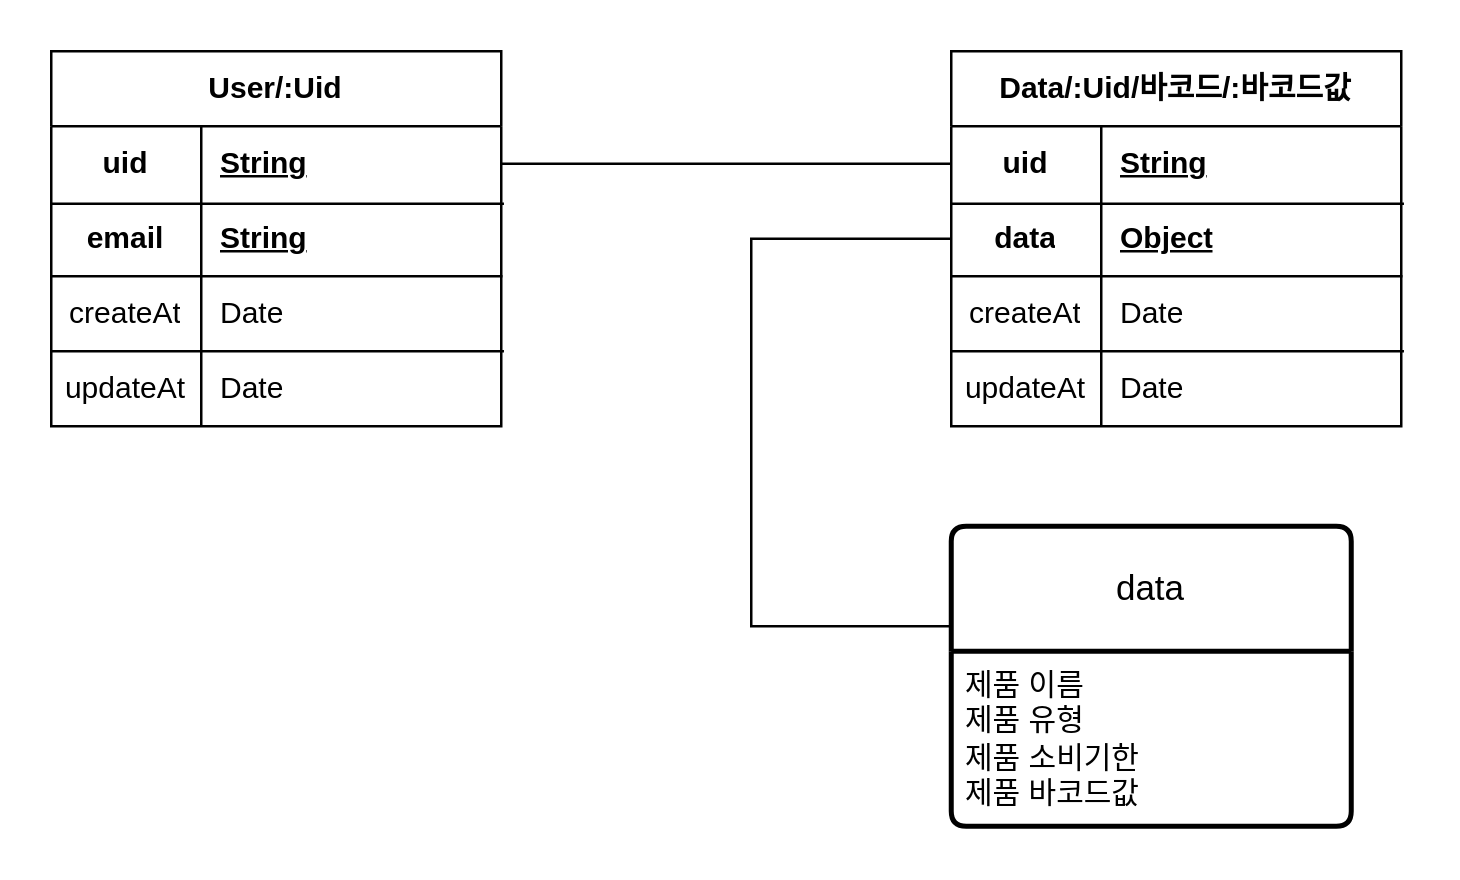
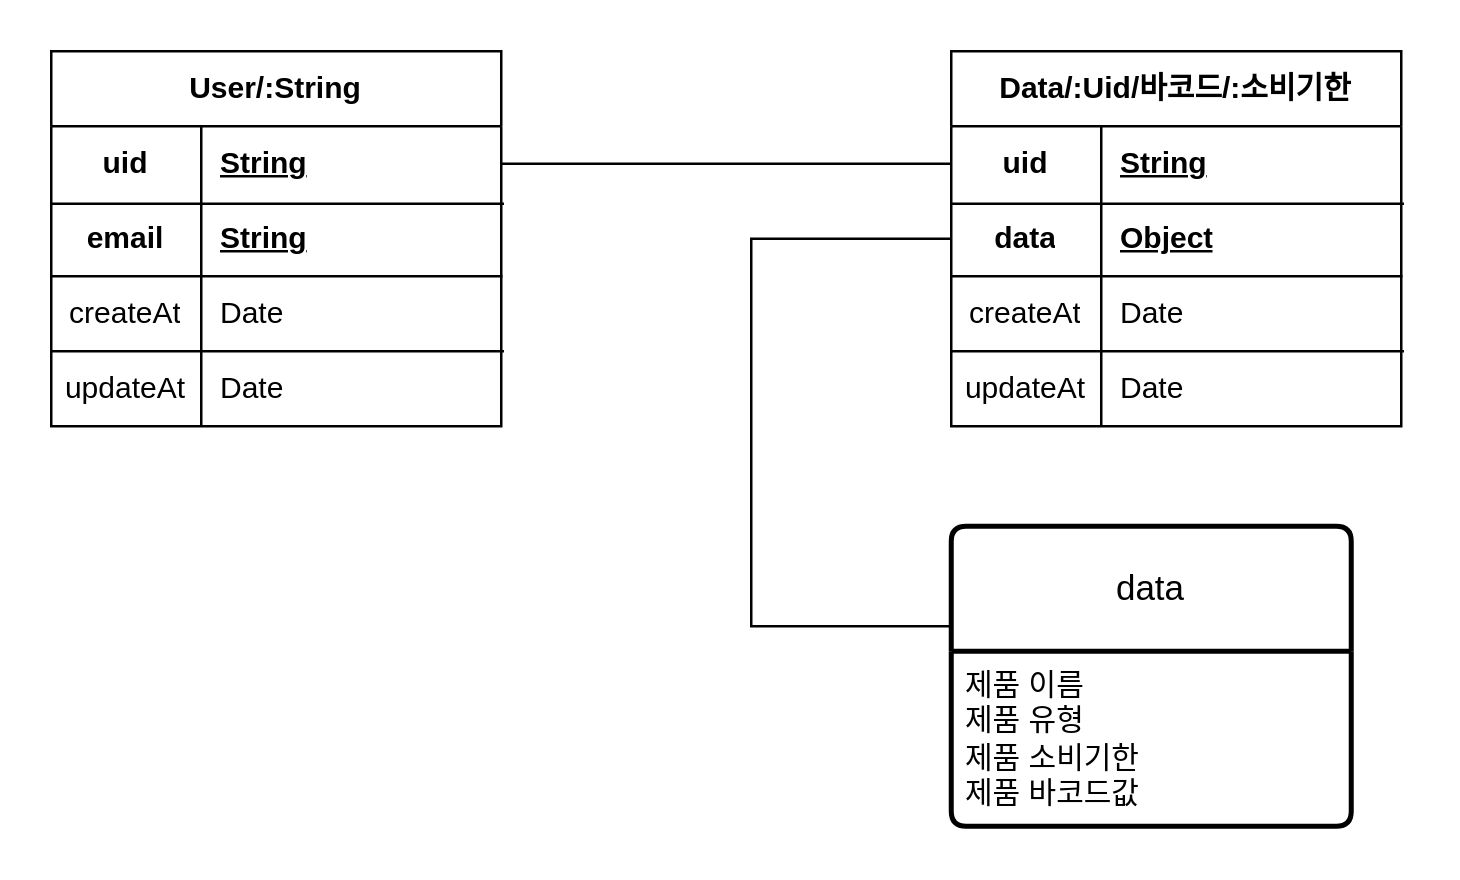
- <mxCell id="2" value="User/:Uid" style="shape=table;startSize=30;container=1;collapsible=1;childLayout=tableLayout;fixedRows=1;rowLines=0;fontStyle=1;align=center;resizeLast=1;html=1;whiteSpace=wrap;" vertex="1" parent="1"><mxGeometry x="20" y="20" width="180" height="150" as="geometry" /></mxCell>
+ <mxCell id="2" value="User/:String" style="shape=table;startSize=30;container=1;collapsible=1;childLayout=tableLayout;fixedRows=1;rowLines=0;fontStyle=1;align=center;resizeLast=1;html=1;whiteSpace=wrap;" vertex="1" parent="1"><mxGeometry x="20" y="20" width="180" height="150" as="geometry" /></mxCell>
- <mxCell id="17" value="Data/:Uid/바코드/:바코드값" style="shape=table;startSize=30;container=1;collapsible=1;childLayout=tableLayout;fixedRows=1;rowLines=0;fontStyle=1;align=center;resizeLast=1;html=1;whiteSpace=wrap;" vertex="1" parent="1"><mxGeometry x="380" y="20" width="180" height="150" as="geometry" /></mxCell>
+ <mxCell id="17" value="Data/:Uid/바코드/:소비기한" style="shape=table;startSize=30;container=1;collapsible=1;childLayout=tableLayout;fixedRows=1;rowLines=0;fontStyle=1;align=center;resizeLast=1;html=1;whiteSpace=wrap;" vertex="1" parent="1"><mxGeometry x="380" y="20" width="180" height="150" as="geometry" /></mxCell>
